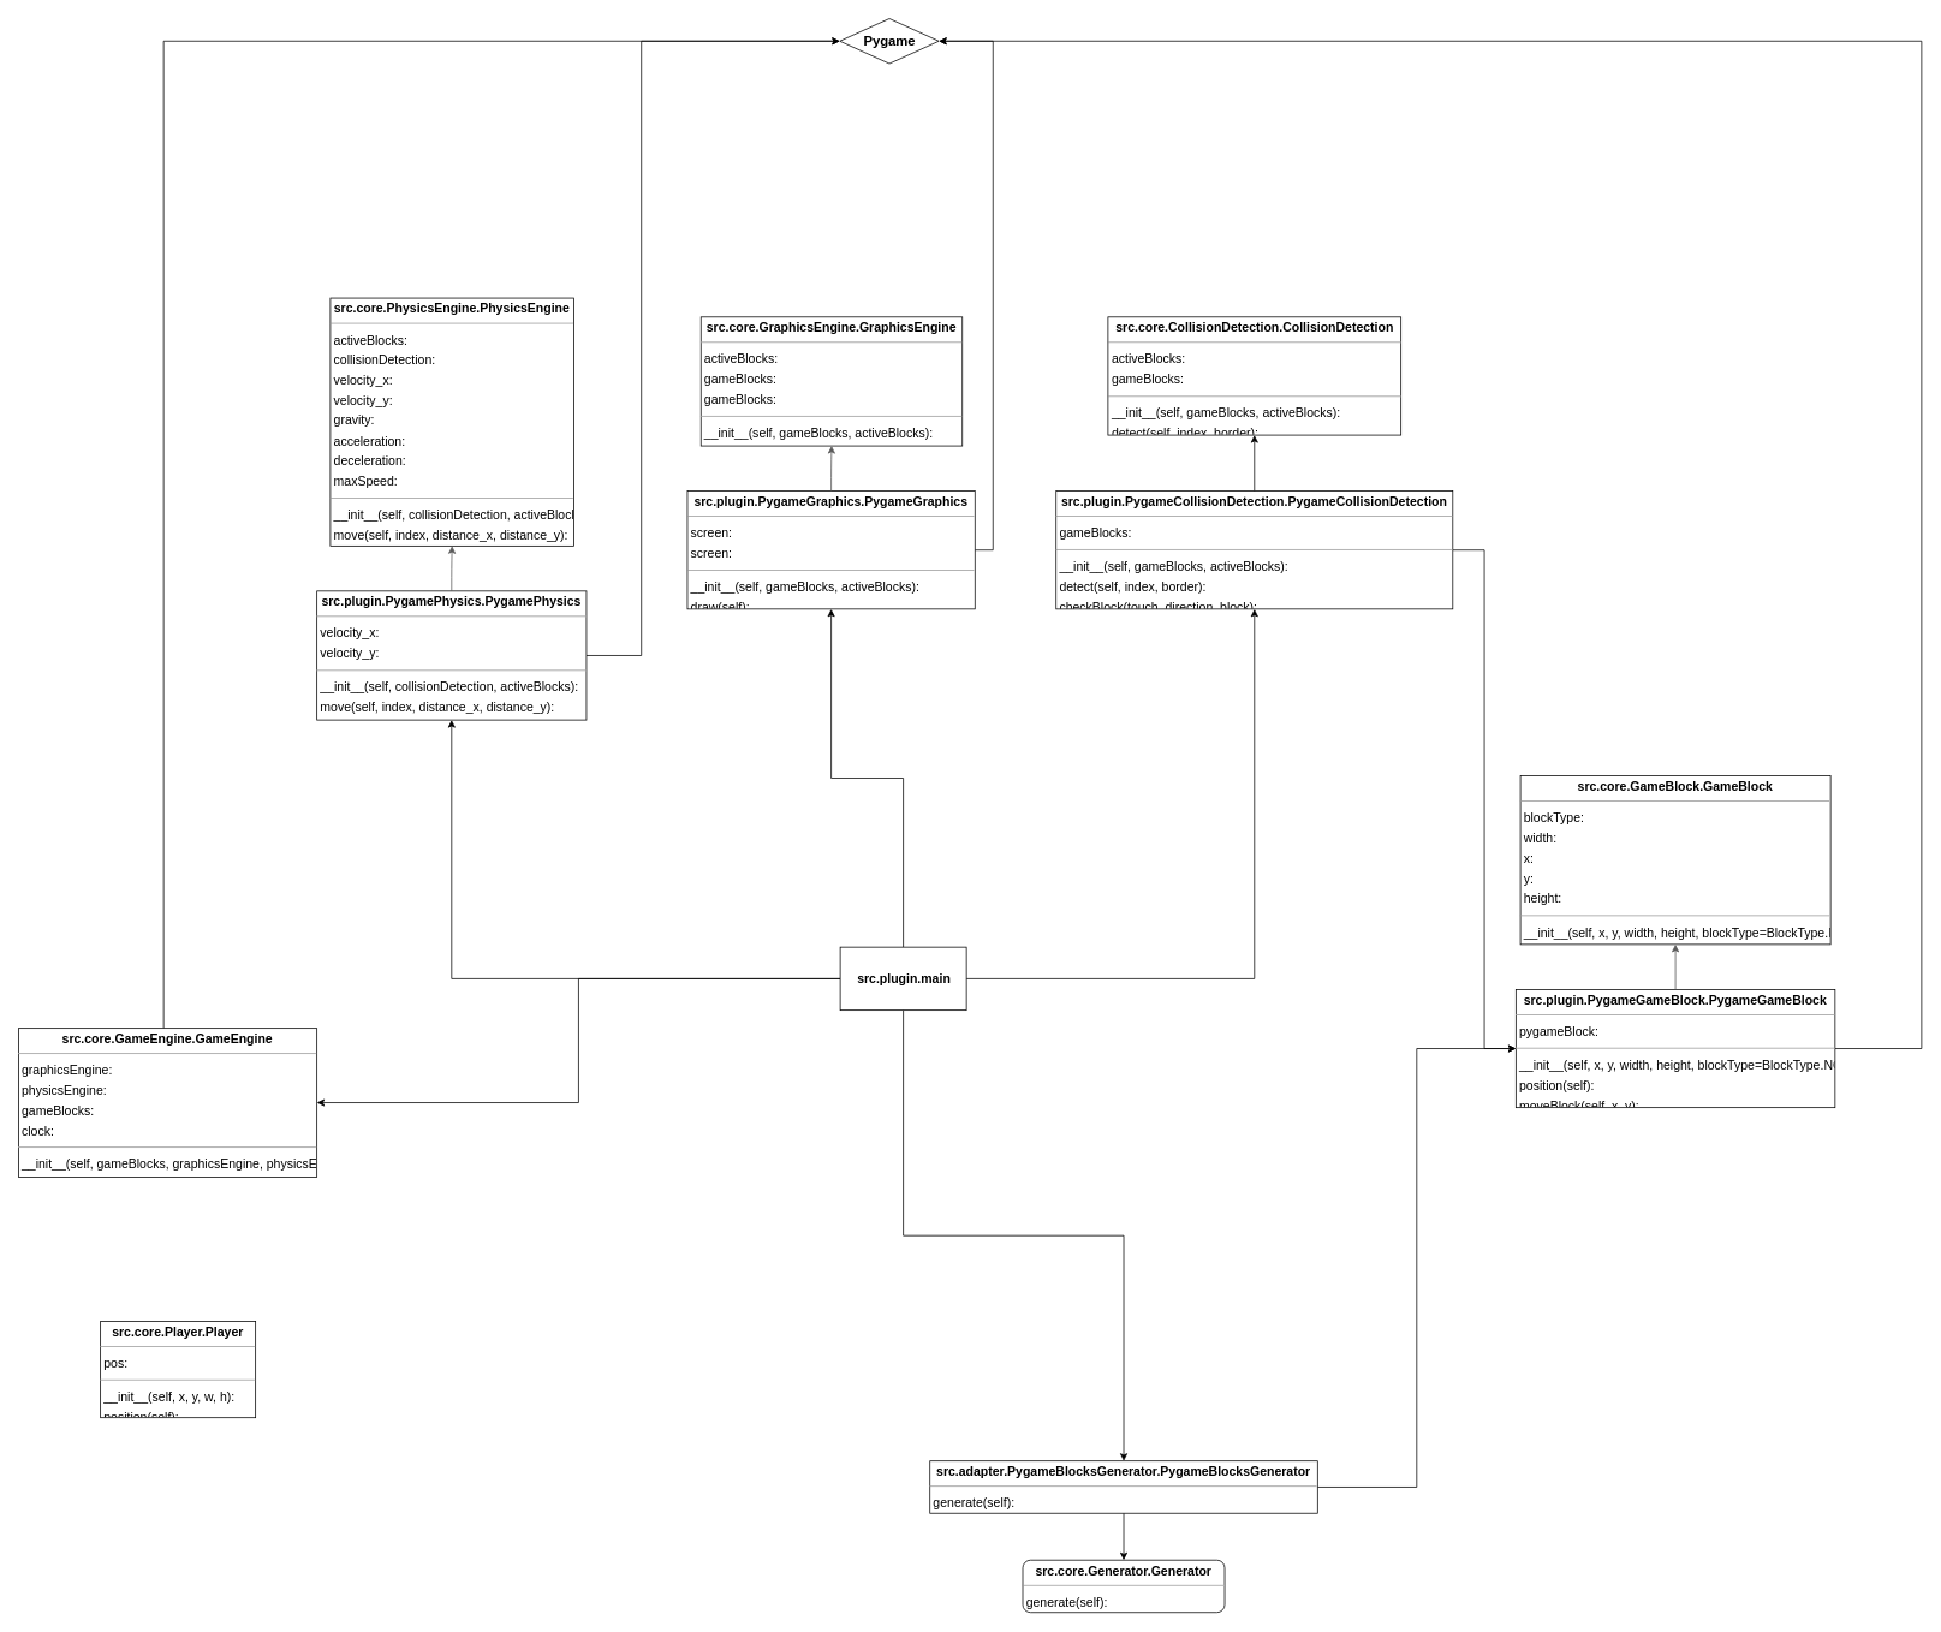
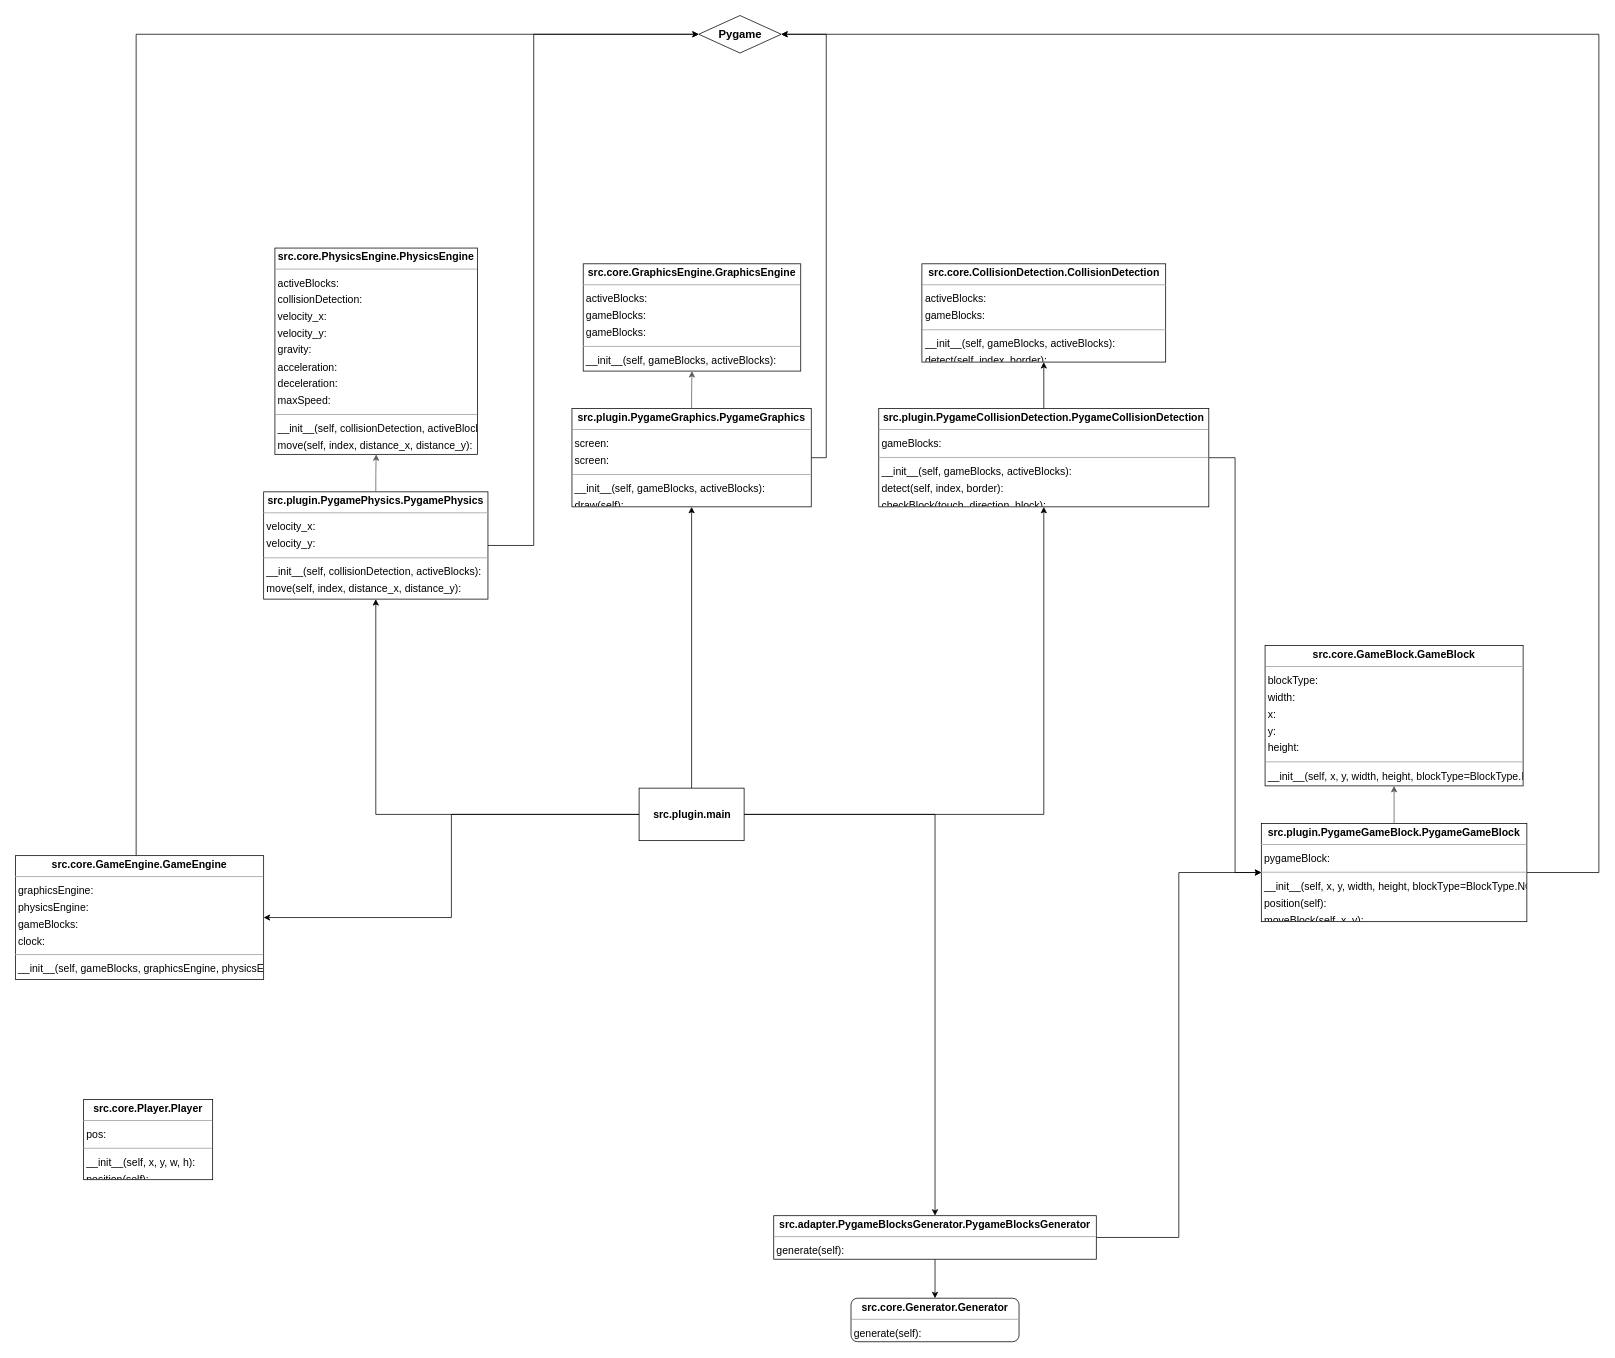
- <mxCell id="30" value="&lt;b&gt;&lt;font style=&quot;font-size: 14px;&quot;&gt;src.plugin.main&lt;/font&gt;&lt;/b&gt;" style="html=1;" vertex="1" parent="1"><mxGeometry x="931.5" y="1050" width="140" height="70" as="geometry" /></mxCell>
+ <mxCell id="30" value="&lt;b&gt;&lt;font style=&quot;font-size: 14px;&quot;&gt;src.plugin.main&lt;/font&gt;&lt;/b&gt;" style="html=1;" vertex="1" parent="1"><mxGeometry x="851.5" y="1050" width="140" height="70" as="geometry" /></mxCell>
